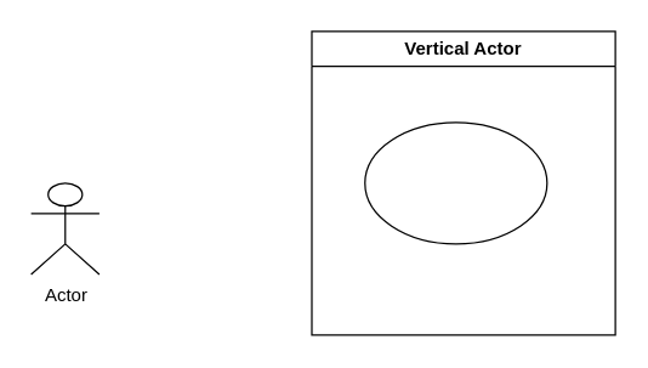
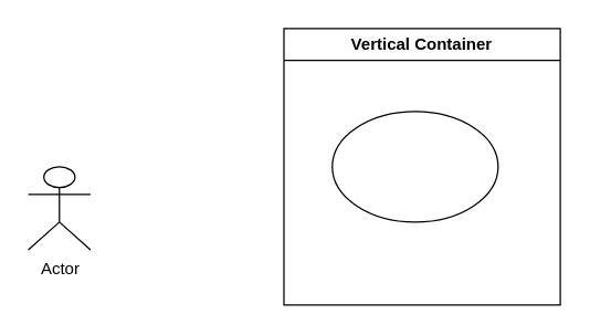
- <mxCell id="3" value="Vertical Actor" style="swimlane;whiteSpace=wrap;html=1;" vertex="1" parent="1"><mxGeometry x="205" y="20" width="200" height="200" as="geometry" /></mxCell>
+ <mxCell id="3" value="Vertical Container" style="swimlane;whiteSpace=wrap;html=1;" vertex="1" parent="1"><mxGeometry x="205" y="20" width="200" height="200" as="geometry" /></mxCell>
